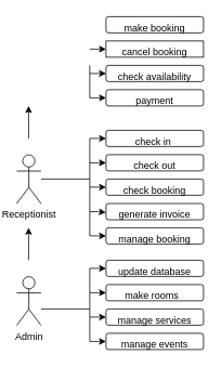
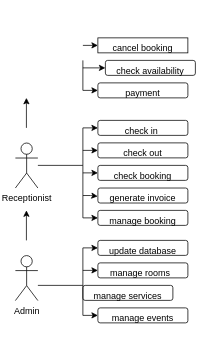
- <mxCell id="4" value="make booking" style="rounded=1;whiteSpace=wrap;html=1;verticalAlign=top;" parent="1" vertex="1"><mxGeometry x="130" y="20" width="120" height="20" as="geometry" /></mxCell>
- <mxCell id="6" value="check availability" style="rounded=1;whiteSpace=wrap;html=1;verticalAlign=top;" parent="1" vertex="1"><mxGeometry x="130" y="80" width="120" height="20" as="geometry" /></mxCell>
+ <mxCell id="6" value="check availability" style="rounded=1;whiteSpace=wrap;html=1;verticalAlign=top;" parent="1" vertex="1"><mxGeometry x="140" y="80" width="120" height="20" as="geometry" /></mxCell>
- <mxCell id="21" value="make rooms&amp;nbsp;&amp;nbsp;" style="rounded=1;whiteSpace=wrap;html=1;verticalAlign=top;" parent="1" vertex="1"><mxGeometry x="130" y="350" width="120" height="20" as="geometry" /></mxCell>
+ <mxCell id="21" value="manage rooms&amp;nbsp;&amp;nbsp;" style="rounded=1;whiteSpace=wrap;html=1;verticalAlign=top;" parent="1" vertex="1"><mxGeometry x="130" y="350" width="120" height="20" as="geometry" /></mxCell>
- <mxCell id="22" value="manage services" style="rounded=1;whiteSpace=wrap;html=1;verticalAlign=top;" parent="1" vertex="1"><mxGeometry x="130" y="380" width="120" height="20" as="geometry" /></mxCell>
+ <mxCell id="22" value="manage services" style="rounded=1;whiteSpace=wrap;html=1;verticalAlign=top;" parent="1" vertex="1"><mxGeometry x="110" y="380" width="120" height="20" as="geometry" /></mxCell>
